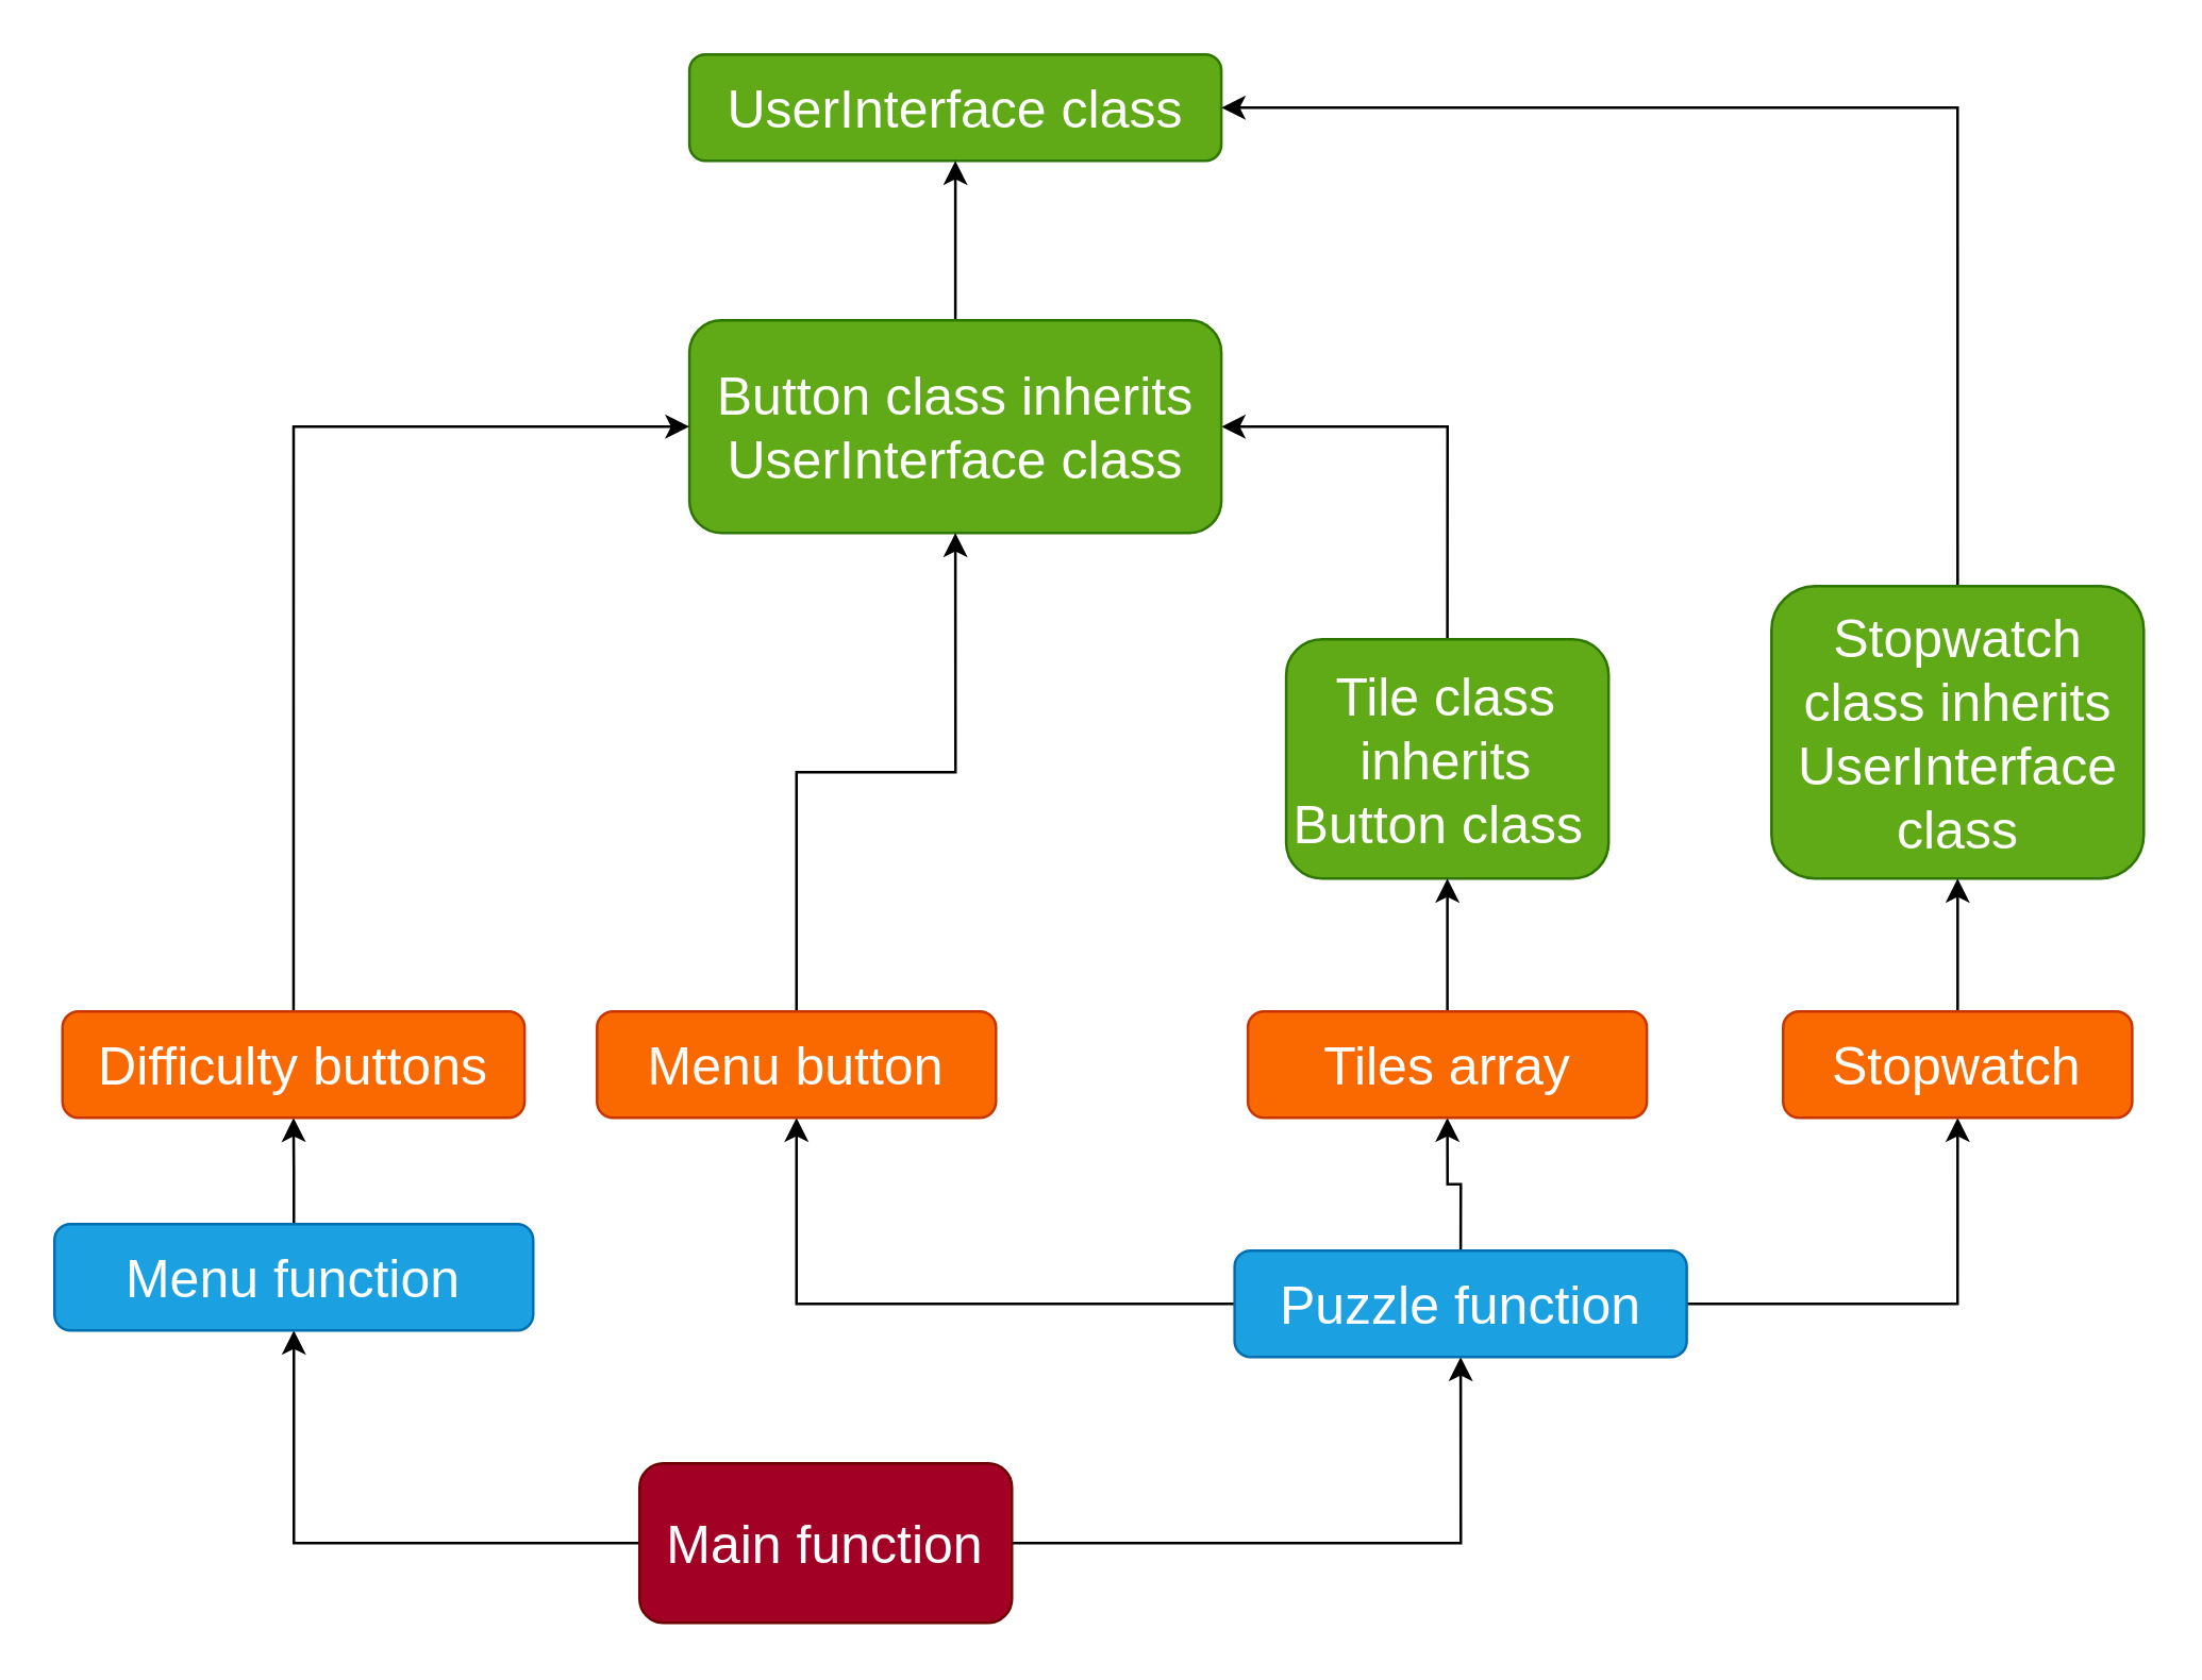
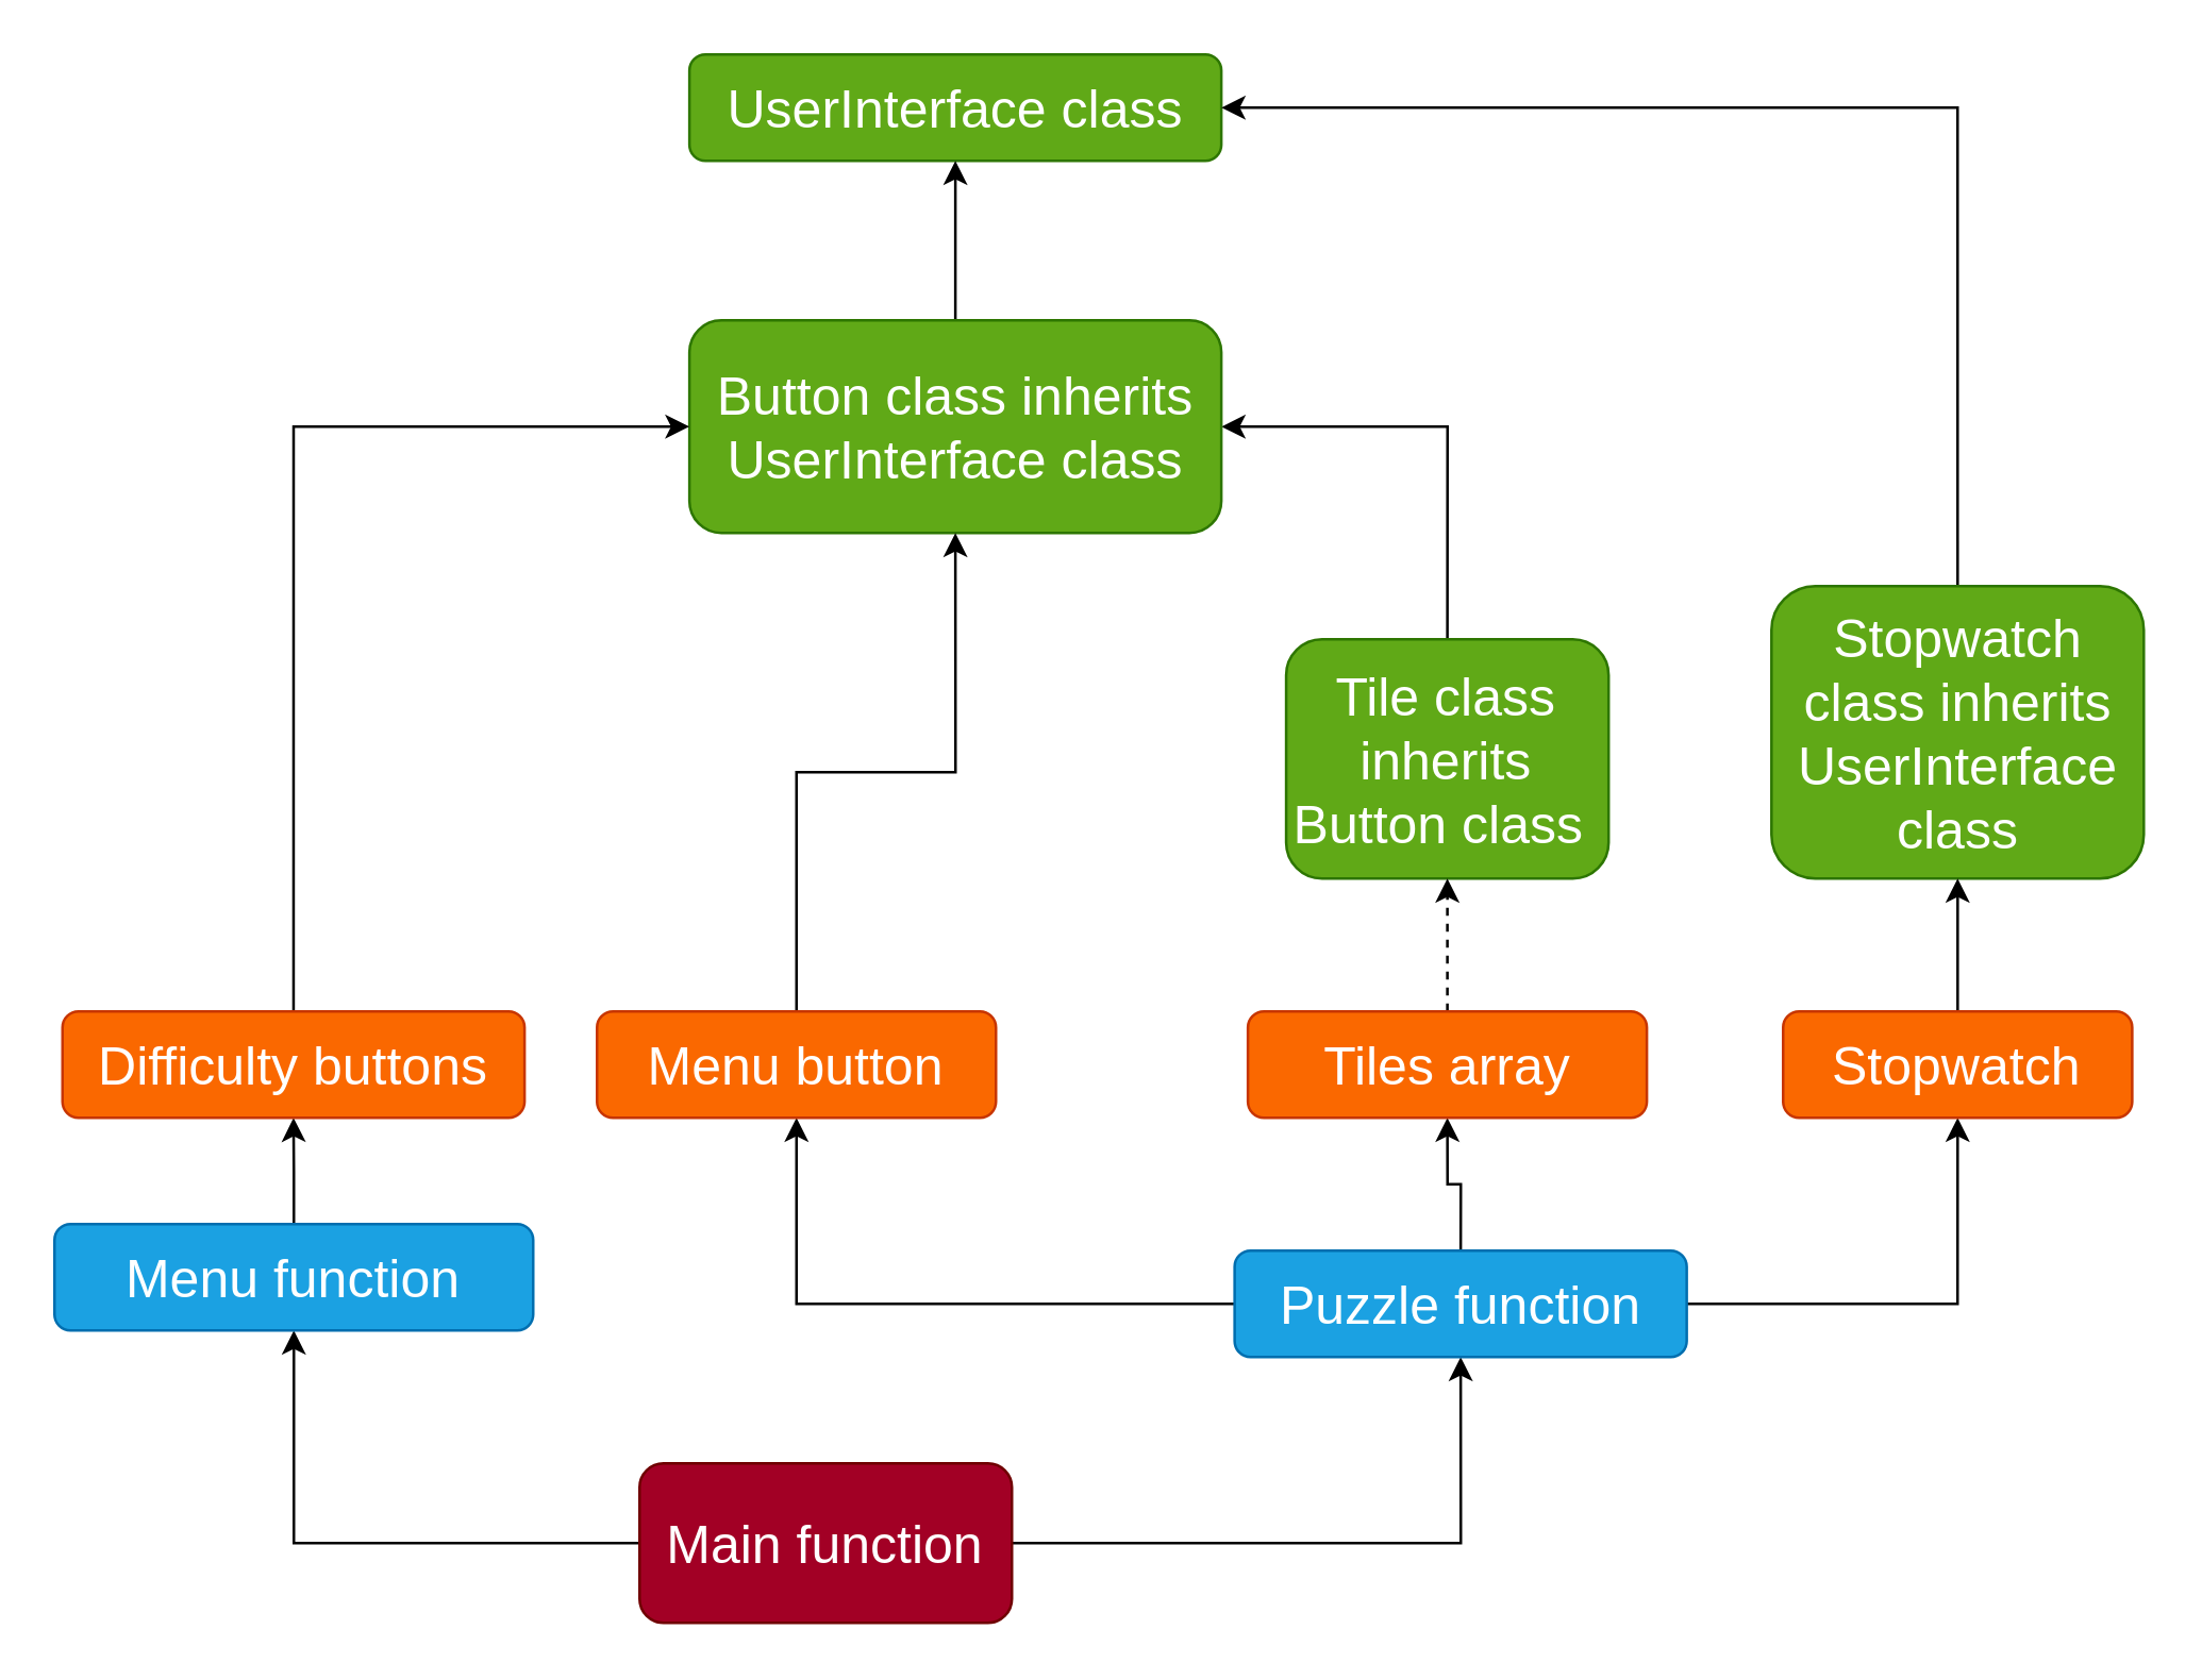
- <mxCell id="22" style="edgeStyle=orthogonalEdgeStyle;rounded=0;orthogonalLoop=1;jettySize=auto;html=1;exitX=0.5;exitY=0;exitDx=0;exitDy=0;entryX=0.5;entryY=1;entryDx=0;entryDy=0;" edge="1" parent="1" source="23" target="12"><mxGeometry relative="1" as="geometry" /></mxCell>
+ <mxCell id="22" style="edgeStyle=orthogonalEdgeStyle;rounded=0;orthogonalLoop=1;jettySize=auto;html=1;exitX=0.5;exitY=0;exitDx=0;exitDy=0;entryX=0.5;entryY=1;entryDx=0;entryDy=0;dashed=1;" edge="1" parent="1" source="23" target="12"><mxGeometry relative="1" as="geometry" /></mxCell>
